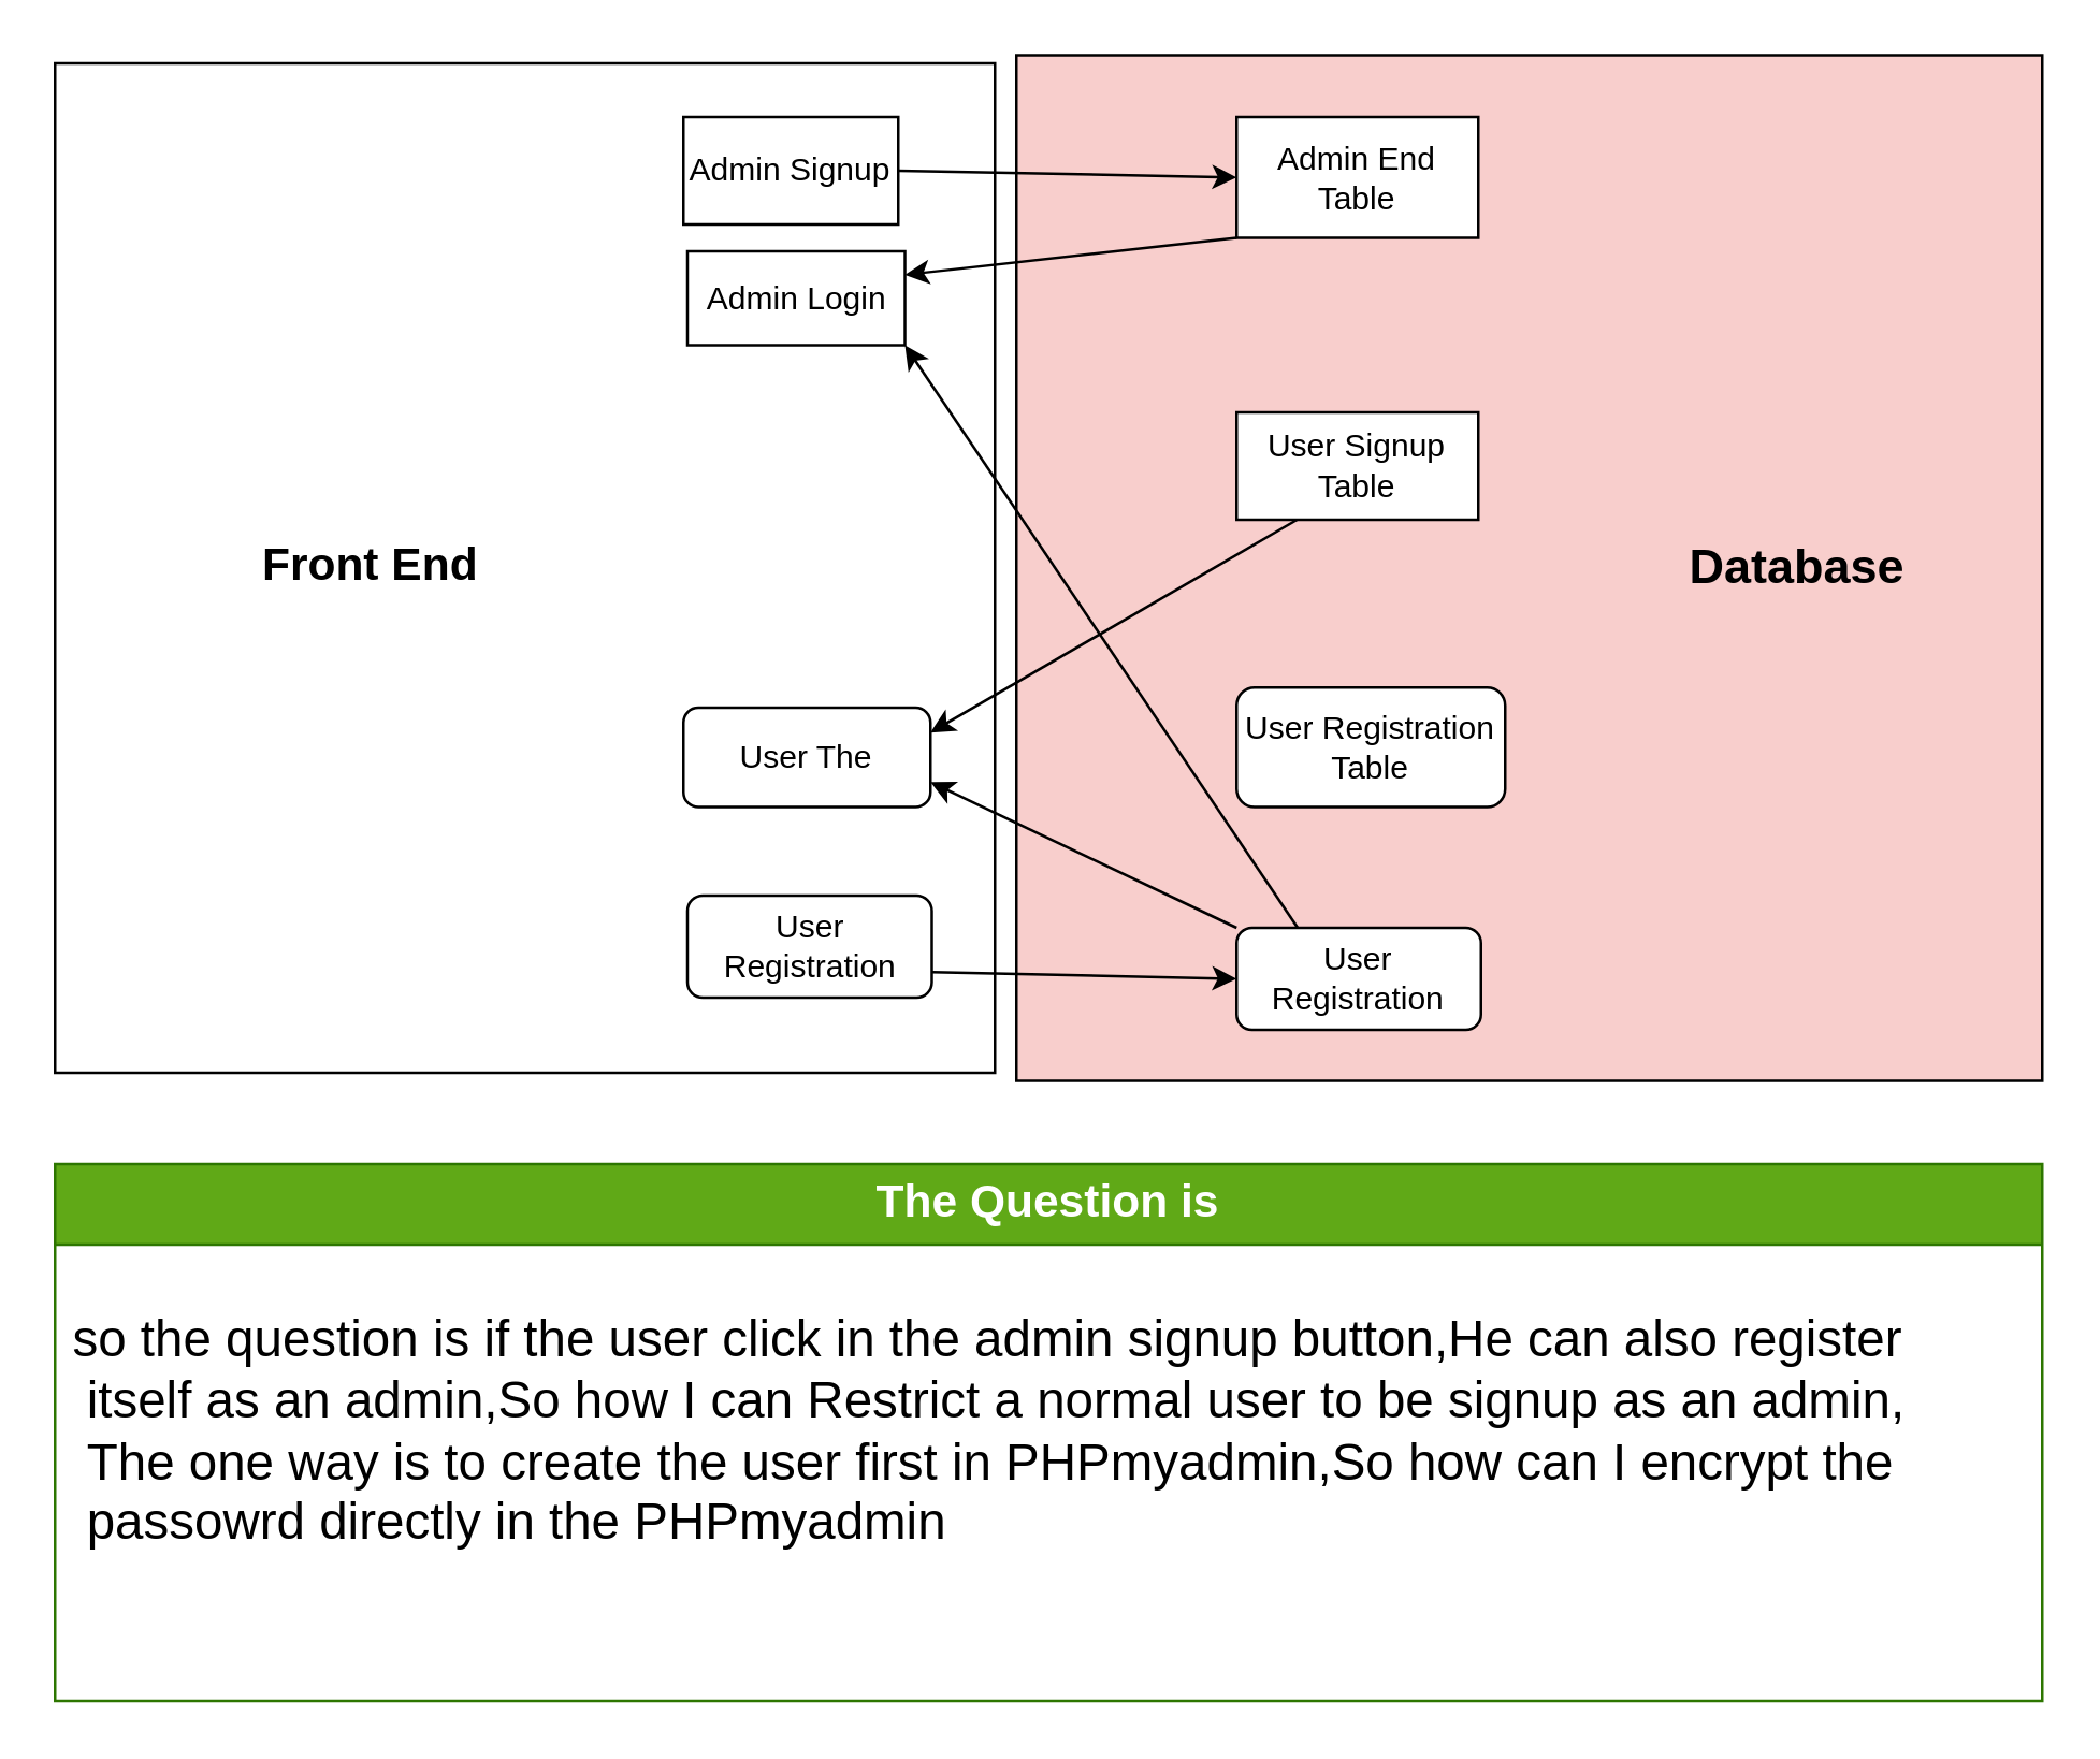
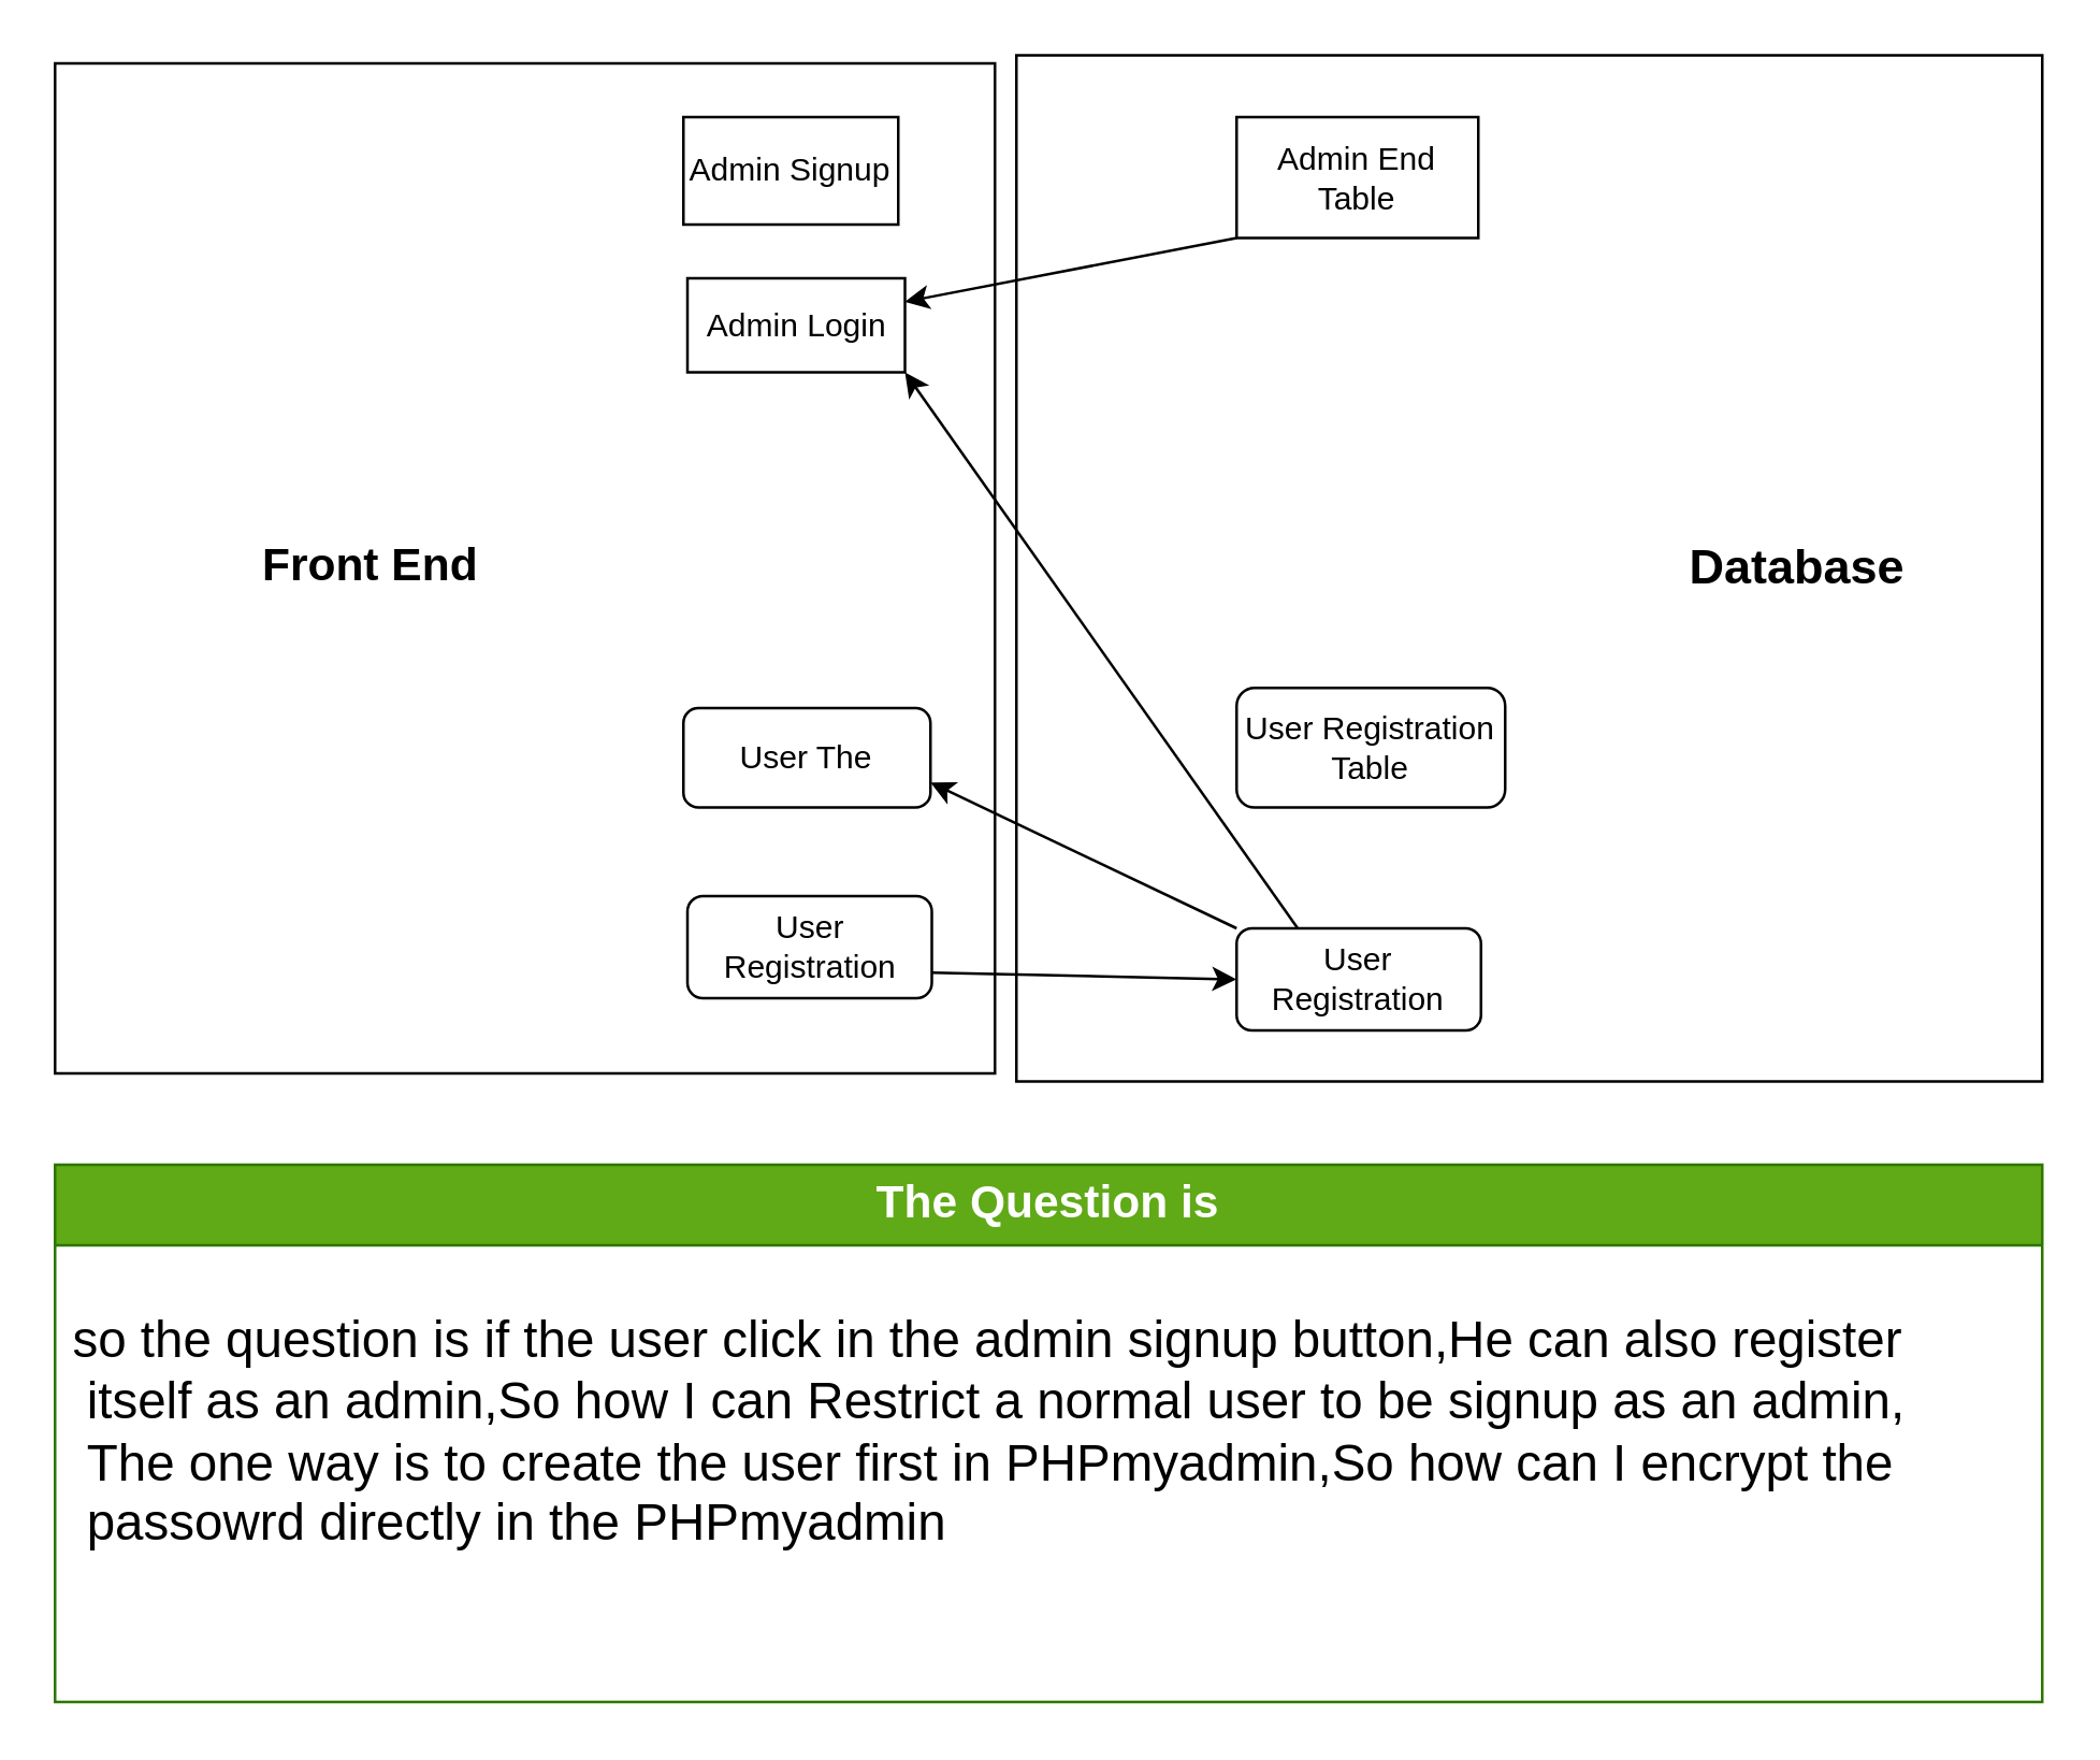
- <mxCell id="10" value="" style="endArrow=classic;html=1;entryX=0;entryY=0.5;entryDx=0;entryDy=0;exitX=1;exitY=0.5;exitDx=0;exitDy=0;" parent="1" source="3" target="9" edge="1"><mxGeometry width="50" height="50" relative="1" as="geometry"><mxPoint x="390" y="323" as="sourcePoint" /><mxPoint x="440" y="273" as="targetPoint" /></mxGeometry></mxCell>
- <mxCell id="11" value="Admin Login" style="rounded=0;whiteSpace=wrap;html=1;fillColor=default;" parent="1" vertex="1"><mxGeometry x="255.5" y="93" width="81" height="35" as="geometry" /></mxCell>
+ <mxCell id="11" value="Admin Login" style="rounded=0;whiteSpace=wrap;html=1;fillColor=default;" parent="1" vertex="1"><mxGeometry x="255.5" y="103" width="81" height="35" as="geometry" /></mxCell>
- <mxCell id="5" value="User Signup Table" style="rounded=0;whiteSpace=wrap;html=1;fillColor=default;" parent="1" vertex="1"><mxGeometry x="460" y="153" width="90" height="40" as="geometry" /></mxCell>
- <mxCell id="4" value="&lt;h2&gt;&lt;b&gt;&lt;span style=&quot;white-space: pre;&quot;&gt;&#09;&lt;/span&gt;&lt;span style=&quot;white-space: pre;&quot;&gt;&#09;&lt;/span&gt;&lt;span style=&quot;white-space: pre;&quot;&gt;&#09;&lt;/span&gt;&lt;span style=&quot;white-space: pre;&quot;&gt;&#09;&lt;/span&gt;&lt;span style=&quot;white-space: pre;&quot;&gt;&#09;&lt;/span&gt;Database&lt;/b&gt;&lt;/h2&gt;" style="whiteSpace=wrap;html=1;aspect=fixed;align=center;fillColor=#f8cecc;" parent="1" vertex="1"><mxGeometry x="378" y="20" width="382" height="382" as="geometry" /></mxCell>
+ <mxCell id="4" value="&lt;h2&gt;&lt;b&gt;&lt;span style=&quot;white-space: pre;&quot;&gt;&#09;&lt;/span&gt;&lt;span style=&quot;white-space: pre;&quot;&gt;&#09;&lt;/span&gt;&lt;span style=&quot;white-space: pre;&quot;&gt;&#09;&lt;/span&gt;&lt;span style=&quot;white-space: pre;&quot;&gt;&#09;&lt;/span&gt;&lt;span style=&quot;white-space: pre;&quot;&gt;&#09;&lt;/span&gt;Database&lt;/b&gt;&lt;/h2&gt;" style="whiteSpace=wrap;html=1;aspect=fixed;align=center;" parent="1" vertex="1"><mxGeometry x="378" y="20" width="382" height="382" as="geometry" /></mxCell>
- <mxCell id="8" value="" style="endArrow=classic;html=1;entryX=1;entryY=0.25;entryDx=0;entryDy=0;exitX=0.25;exitY=1;exitDx=0;exitDy=0;" parent="1" source="5" target="7" edge="1"><mxGeometry width="50" height="50" relative="1" as="geometry"><mxPoint x="390" y="343" as="sourcePoint" /><mxPoint x="440" y="293" as="targetPoint" /></mxGeometry></mxCell>
